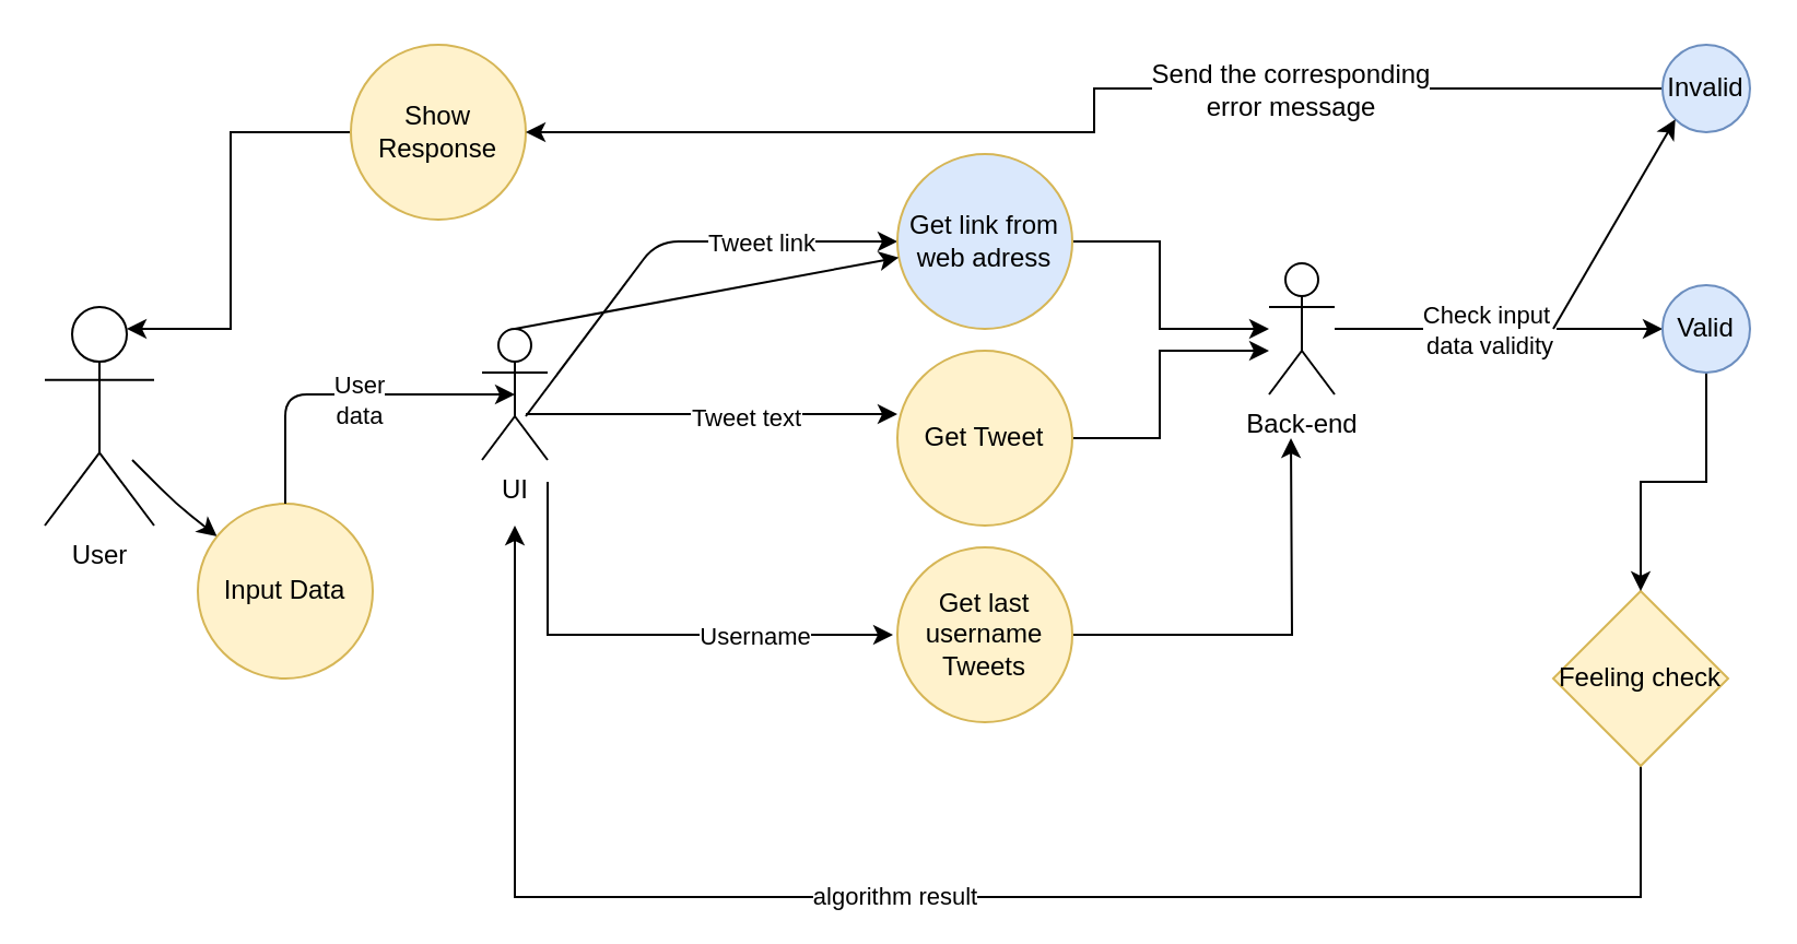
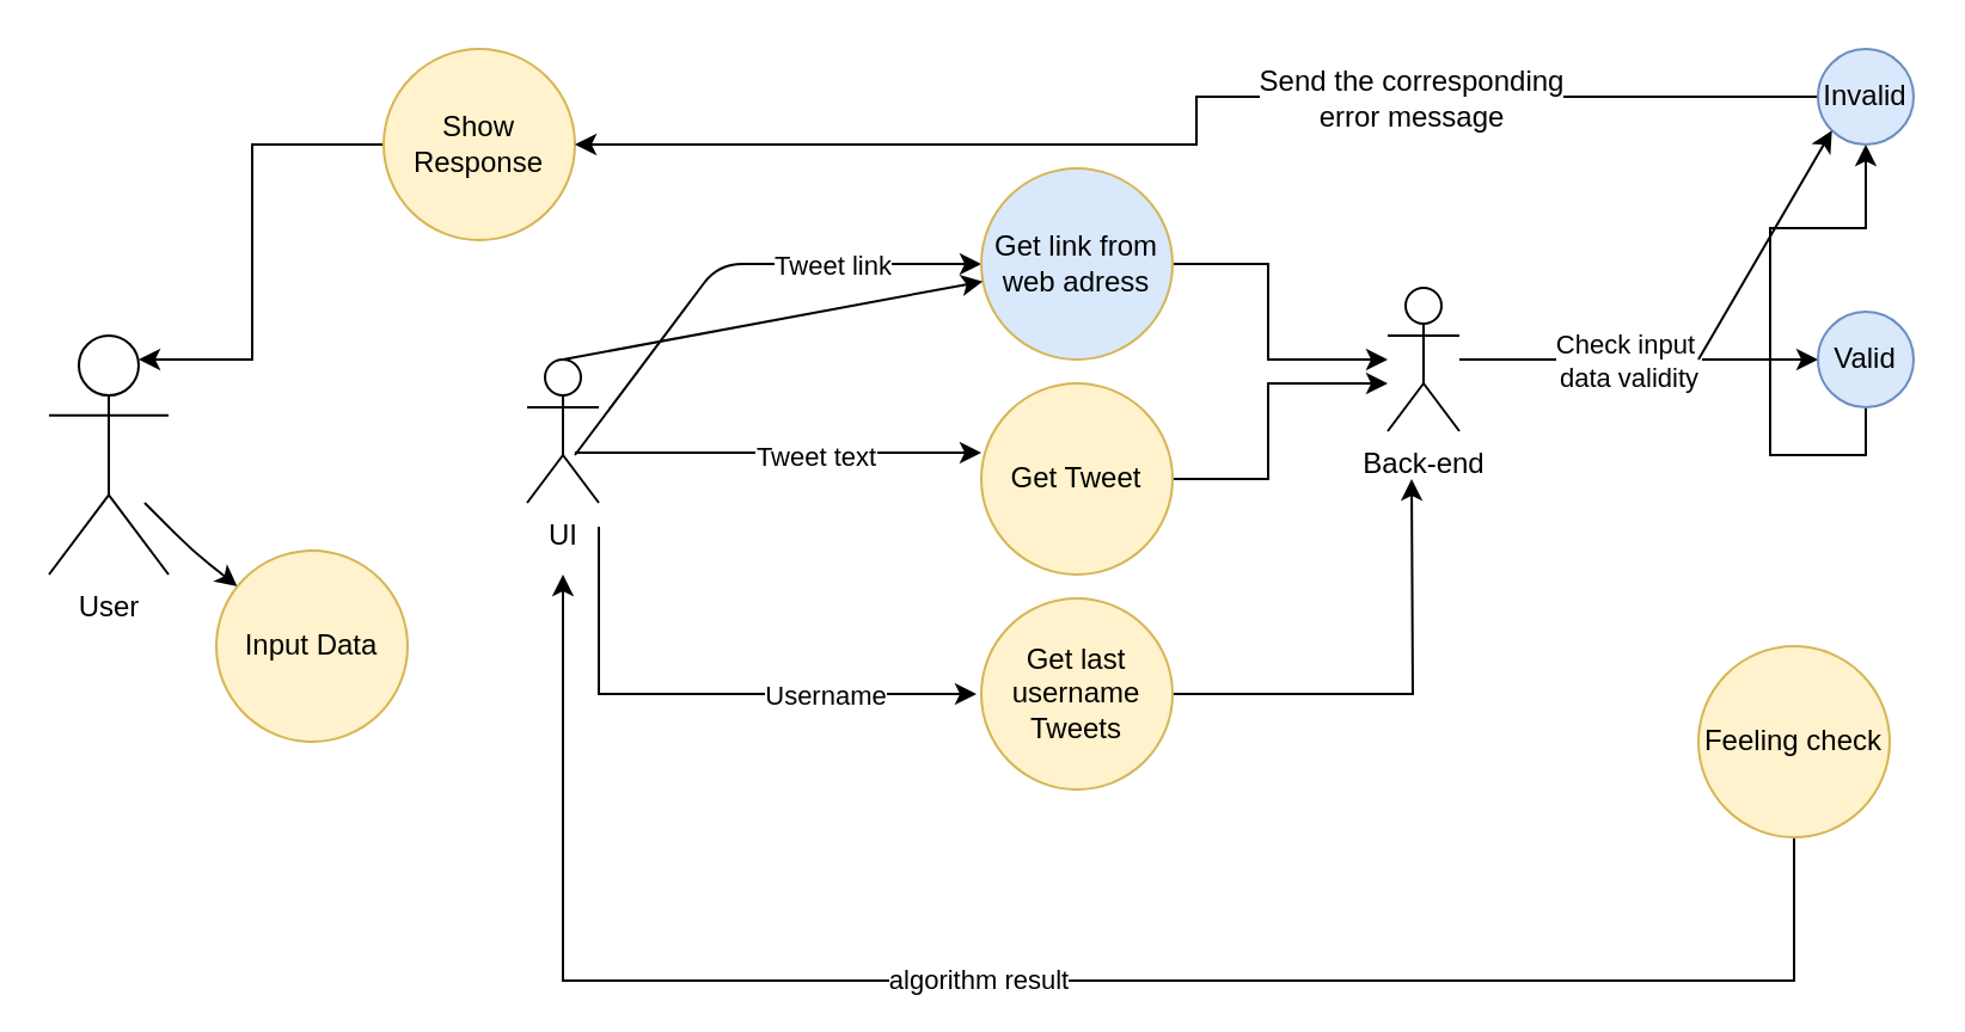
- <mxCell id="25" value="" style="endArrow=classic;html=1;exitX=0.5;exitY=0;exitDx=0;exitDy=0;entryX=0.5;entryY=0.5;entryDx=0;entryDy=0;entryPerimeter=0;" parent="1" source="24" target="13" edge="1"><mxGeometry width="50" height="50" relative="1" as="geometry"><mxPoint x="370" y="250" as="sourcePoint" /><mxPoint x="420" y="200" as="targetPoint" /><Array as="points"><mxPoint x="130" y="180" /></Array></mxGeometry></mxCell>
- <mxCell id="26" value="User &lt;br&gt;data" style="edgeLabel;html=1;align=center;verticalAlign=middle;resizable=0;points=[];" parent="25" vertex="1" connectable="0"><mxGeometry x="0.071" y="-2" relative="1" as="geometry"><mxPoint as="offset" /></mxGeometry></mxCell>
- <mxCell id="29" style="edgeStyle=orthogonalEdgeStyle;rounded=0;orthogonalLoop=1;jettySize=auto;html=1;exitX=0.5;exitY=1;exitDx=0;exitDy=0;entryX=0.5;entryY=0;entryDx=0;entryDy=0;" edge="1" parent="1" source="30" target="17"><mxGeometry relative="1" as="geometry" /></mxCell>
+ <mxCell id="29" style="edgeStyle=orthogonalEdgeStyle;rounded=0;orthogonalLoop=1;jettySize=auto;html=1;exitX=0.5;exitY=1;exitDx=0;exitDy=0;" edge="1" parent="1" source="30" target="33"><mxGeometry relative="1" as="geometry" /></mxCell>
- <mxCell id="17" value="Feeling check" style="rhombus;whiteSpace=wrap;html=1;aspect=fixed;fillColor=#fff2cc;strokeColor=#d6b656;" parent="1" vertex="1"><mxGeometry x="710" y="270" width="80" height="80" as="geometry" /></mxCell>
+ <mxCell id="17" value="Feeling check" style="ellipse;whiteSpace=wrap;html=1;aspect=fixed;fillColor=#fff2cc;strokeColor=#d6b656;" parent="1" vertex="1"><mxGeometry x="710" y="270" width="80" height="80" as="geometry" /></mxCell>
